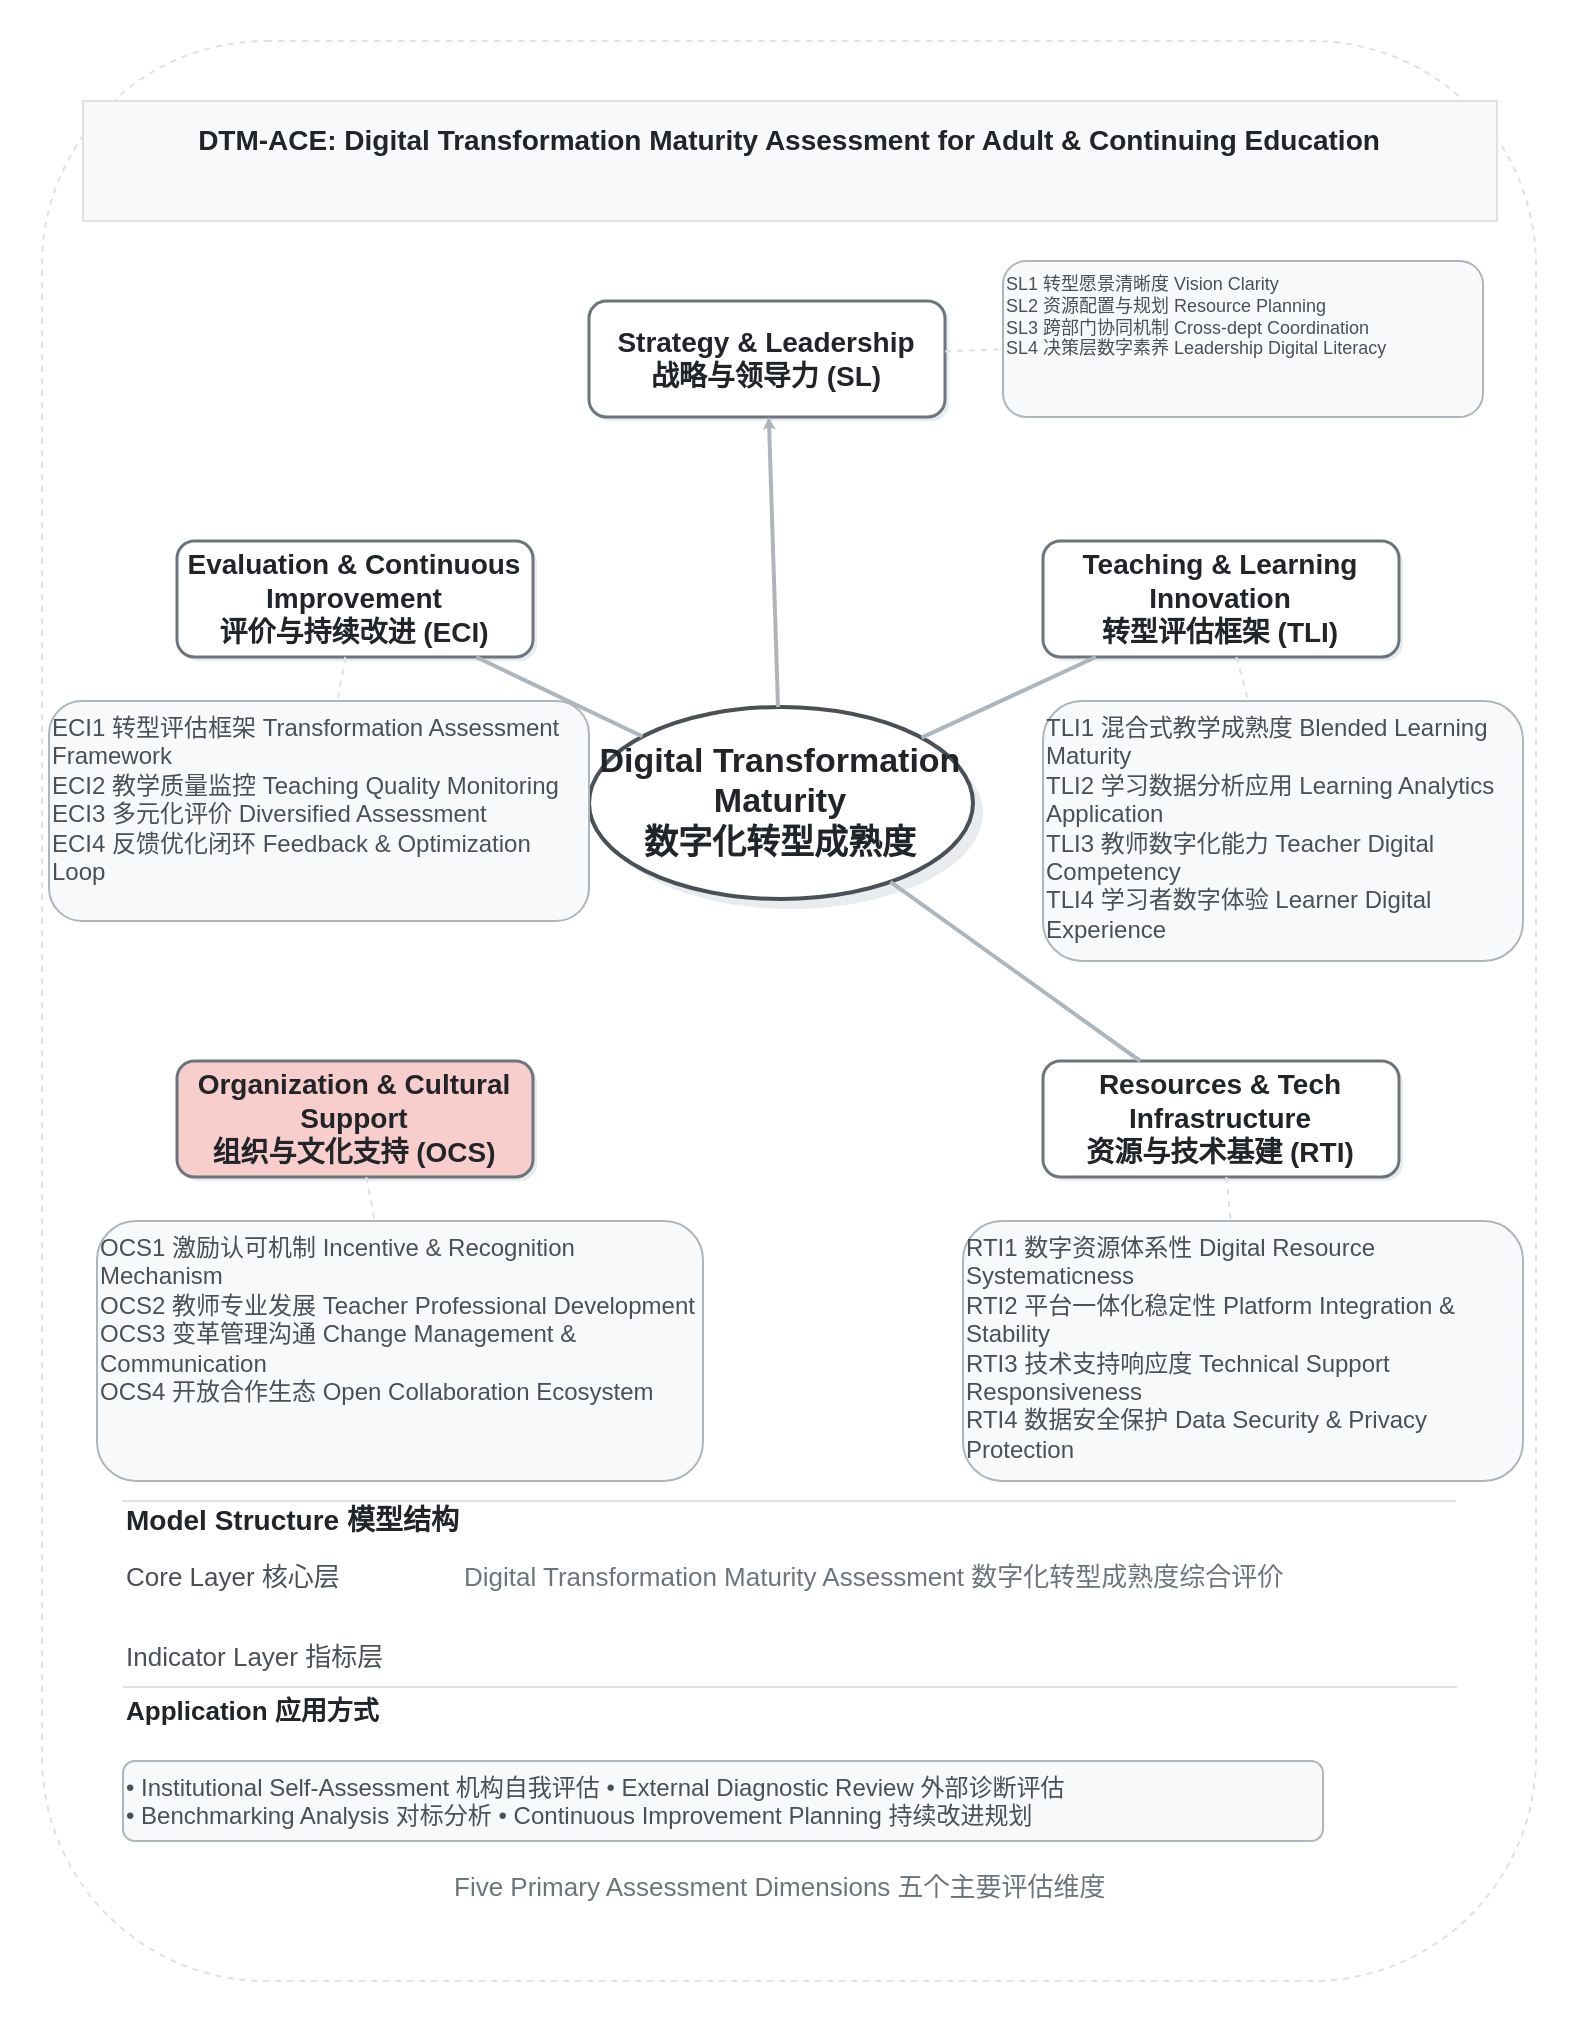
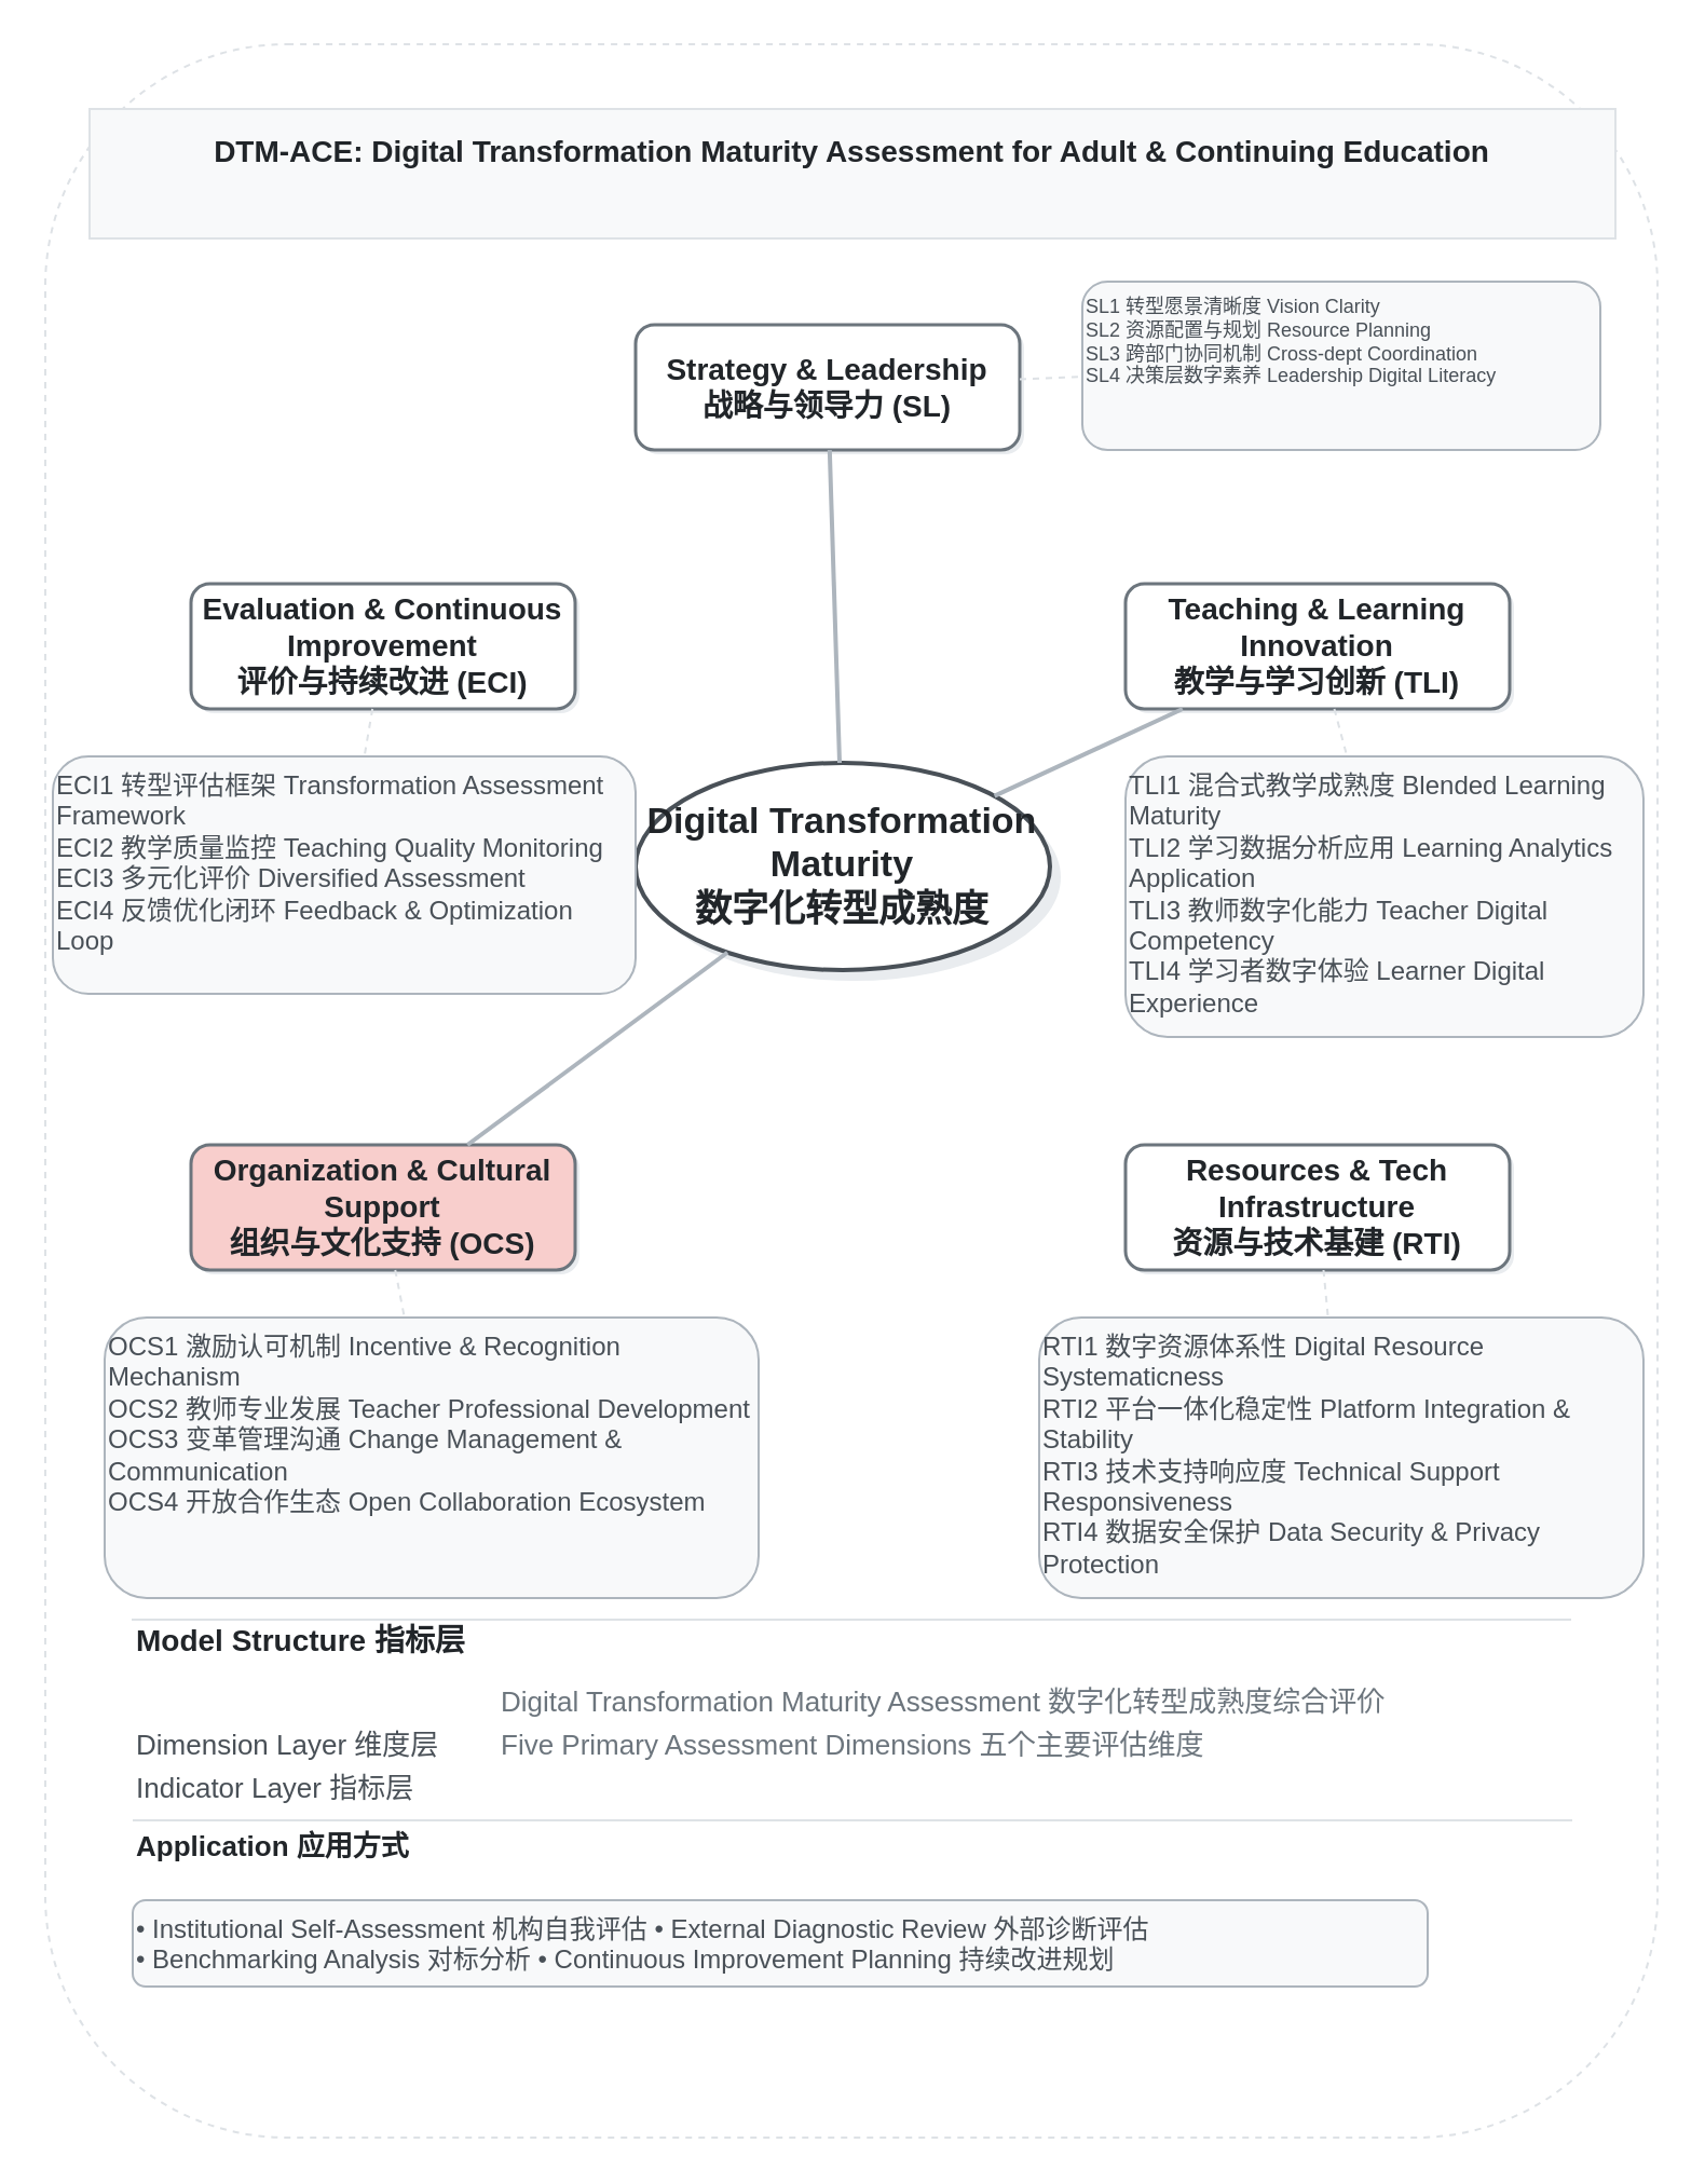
- <mxCell id="27" value="" style="endArrow=classic;html=1;strokeColor=#adb5bd;strokeWidth=2;endSize=0;" parent="1" source="6" target="13" edge="1"><mxGeometry width="50" height="50" relative="1" as="geometry"><mxPoint x="390" y="353" as="sourcePoint" /><mxPoint x="390" y="208" as="targetPoint" /></mxGeometry></mxCell>
+ <mxCell id="27" value="" style="endArrow=none;html=1;strokeColor=#adb5bd;strokeWidth=2;endSize=0;" parent="1" source="6" target="13" edge="1"><mxGeometry width="50" height="50" relative="1" as="geometry"><mxPoint x="390" y="353" as="sourcePoint" /><mxPoint x="390" y="208" as="targetPoint" /></mxGeometry></mxCell>
- <mxCell id="15" value="Teaching &amp;amp; Learning Innovation&#10;转型评估框架 (TLI)" style="rounded=1;whiteSpace=wrap;html=1;fillColor=#ffffff;strokeColor=#6c757d;fontSize=14;fontStyle=1;strokeWidth=1.5;fontColor=#212529;" parent="1" vertex="1"><mxGeometry x="521" y="270" width="178" height="58" as="geometry" /></mxCell>
+ <mxCell id="15" value="Teaching &amp;amp; Learning Innovation&#10;教学与学习创新 (TLI)" style="rounded=1;whiteSpace=wrap;html=1;fillColor=#ffffff;strokeColor=#6c757d;fontSize=14;fontStyle=1;strokeWidth=1.5;fontColor=#212529;" parent="1" vertex="1"><mxGeometry x="521" y="270" width="178" height="58" as="geometry" /></mxCell>
- <mxCell id="31" value="" style="endArrow=none;html=1;strokeColor=#adb5bd;strokeWidth=2;endSize=0;" parent="1" source="6" target="21" edge="1"><mxGeometry width="50" height="50" relative="1" as="geometry"><mxPoint x="294" y="401" as="sourcePoint" /><mxPoint x="266" y="299" as="targetPoint" /></mxGeometry></mxCell>
- <mxCell id="29" value="" style="endArrow=none;html=1;strokeColor=#adb5bd;strokeWidth=2;endSize=0;" parent="1" source="6" target="17" edge="1"><mxGeometry width="50" height="50" relative="1" as="geometry"><mxPoint x="486" y="449" as="sourcePoint" /><mxPoint x="521" y="530" as="targetPoint" /></mxGeometry></mxCell>
+ <mxCell id="30" value="" style="endArrow=none;html=1;strokeColor=#adb5bd;strokeWidth=2;endSize=0;" parent="1" source="6" target="19" edge="1"><mxGeometry width="50" height="50" relative="1" as="geometry"><mxPoint x="294" y="449" as="sourcePoint" /><mxPoint x="266" y="530" as="targetPoint" /></mxGeometry></mxCell>
- <mxCell id="37" value="Model Structure 模型结构" style="text;html=1;strokeColor=none;fillColor=none;align=left;verticalAlign=middle;whiteSpace=wrap;rounded=0;fontSize=14;fontStyle=1;fontColor=#212529;" parent="1" vertex="1"><mxGeometry x="61" y="750" width="200" height="20" as="geometry" /></mxCell>
+ <mxCell id="37" value="Model Structure 指标层" style="text;html=1;strokeColor=none;fillColor=none;align=left;verticalAlign=middle;whiteSpace=wrap;rounded=0;fontSize=14;fontStyle=1;fontColor=#212529;" parent="1" vertex="1"><mxGeometry x="61" y="750" width="200" height="20" as="geometry" /></mxCell>
- <mxCell id="38" value="Core Layer 核心层" style="text;html=1;strokeColor=none;fillColor=none;align=left;verticalAlign=middle;whiteSpace=wrap;rounded=0;fontSize=13;fontColor=#495057;" parent="1" vertex="1"><mxGeometry x="61" y="778" width="120" height="20" as="geometry" /></mxCell>
+ <mxCell id="40" value="Dimension Layer 维度层" style="text;html=1;strokeColor=none;fillColor=none;align=left;verticalAlign=middle;whiteSpace=wrap;rounded=0;fontSize=13;fontColor=#495057;" parent="1" vertex="1"><mxGeometry x="61" y="798" width="150" height="20" as="geometry" /></mxCell>
- <mxCell id="41" value="Five Primary Assessment Dimensions 五个主要评估维度" style="text;html=1;strokeColor=none;fillColor=none;align=left;verticalAlign=middle;whiteSpace=wrap;rounded=0;fontSize=13;fontColor=#6c757d;" parent="1" vertex="1"><mxGeometry x="225" y="933" width="400" height="20" as="geometry" /></mxCell>
+ <mxCell id="41" value="Five Primary Assessment Dimensions 五个主要评估维度" style="text;html=1;strokeColor=none;fillColor=none;align=left;verticalAlign=middle;whiteSpace=wrap;rounded=0;fontSize=13;fontColor=#6c757d;" parent="1" vertex="1"><mxGeometry x="230" y="798" width="400" height="20" as="geometry" /></mxCell>
